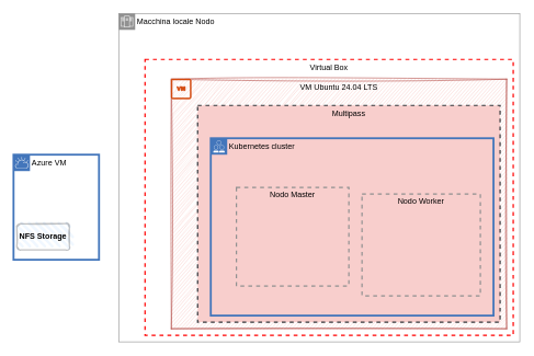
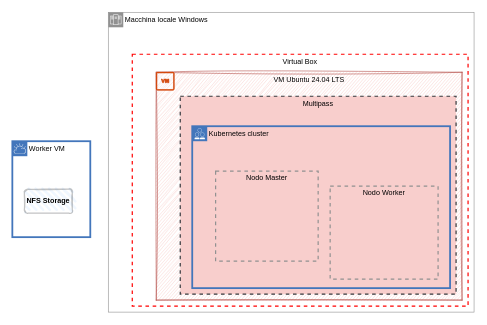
- <mxCell id="2" value="Macchina locale Nodo" style="shape=mxgraph.ibm.box;prType=zone;fontStyle=0;verticalAlign=top;align=left;spacingLeft=32;spacingTop=4;fillColor=none;rounded=0;whiteSpace=wrap;html=1;strokeColor=#919191;strokeWidth=1;dashed=0;container=1;spacing=-4;collapsible=0;expand=0;recursiveResize=0;" vertex="1" parent="1"><mxGeometry x="180" y="20" width="610" height="500" as="geometry" /></mxCell>
+ <mxCell id="2" value="Macchina locale Windows" style="shape=mxgraph.ibm.box;prType=zone;fontStyle=0;verticalAlign=top;align=left;spacingLeft=32;spacingTop=4;fillColor=none;rounded=0;whiteSpace=wrap;html=1;strokeColor=#919191;strokeWidth=1;dashed=0;container=1;spacing=-4;collapsible=0;expand=0;recursiveResize=0;" vertex="1" parent="1"><mxGeometry x="180" y="20" width="610" height="500" as="geometry" /></mxCell>
- <mxCell id="10" value="Azure VM" style="shape=mxgraph.ibm.box;prType=cloud;fontStyle=0;verticalAlign=top;align=left;spacingLeft=32;spacingTop=4;fillColor=none;rounded=0;whiteSpace=wrap;html=1;strokeColor=#4376BB;strokeWidth=3;dashed=0;container=1;spacing=-4;collapsible=0;expand=0;recursiveResize=0;" vertex="1" parent="1"><mxGeometry x="20" y="235" width="130" height="160" as="geometry" /></mxCell>
+ <mxCell id="10" value="Worker VM" style="shape=mxgraph.ibm.box;prType=cloud;fontStyle=0;verticalAlign=top;align=left;spacingLeft=32;spacingTop=4;fillColor=none;rounded=0;whiteSpace=wrap;html=1;strokeColor=#4376BB;strokeWidth=3;dashed=0;container=1;spacing=-4;collapsible=0;expand=0;recursiveResize=0;" vertex="1" parent="1"><mxGeometry x="20" y="235" width="130" height="160" as="geometry" /></mxCell>
- <mxCell id="11" value="&lt;b&gt;NFS Storage&lt;/b&gt;" style="rounded=1;whiteSpace=wrap;html=1;strokeWidth=2;fillWeight=4;hachureGap=8;hachureAngle=45;fillColor=#cce5ff;sketch=1;strokeColor=#36393d;perimeterSpacing=0;opacity=30;glass=0;shadow=0;" vertex="1" parent="10"><mxGeometry x="5" y="105" width="80" height="40" as="geometry" /></mxCell>
+ <mxCell id="11" value="&lt;b&gt;NFS Storage&lt;/b&gt;" style="rounded=1;whiteSpace=wrap;html=1;strokeWidth=2;fillWeight=4;hachureGap=8;hachureAngle=45;fillColor=#cce5ff;sketch=1;strokeColor=#36393d;perimeterSpacing=0;opacity=30;glass=0;shadow=0;" vertex="1" parent="10"><mxGeometry x="20" y="80" width="80" height="40" as="geometry" /></mxCell>
- <mxCell id="9" value="Nodo Worker" style="fontStyle=0;verticalAlign=top;align=center;spacingTop=-2;fillColor=none;rounded=0;whiteSpace=wrap;html=1;strokeColor=#919191;strokeWidth=2;dashed=1;container=1;collapsible=0;expand=0;recursiveResize=0;" vertex="1" parent="7"><mxGeometry x="230" y="85" width="180" height="155" as="geometry" /></mxCell>
+ <mxCell id="9" value="Nodo Worker" style="fontStyle=0;verticalAlign=top;align=center;spacingTop=-2;fillColor=none;rounded=0;whiteSpace=wrap;html=1;strokeColor=#919191;strokeWidth=2;dashed=1;container=1;collapsible=0;expand=0;recursiveResize=0;" vertex="1" parent="7"><mxGeometry x="230" y="100" width="180" height="155" as="geometry" /></mxCell>
